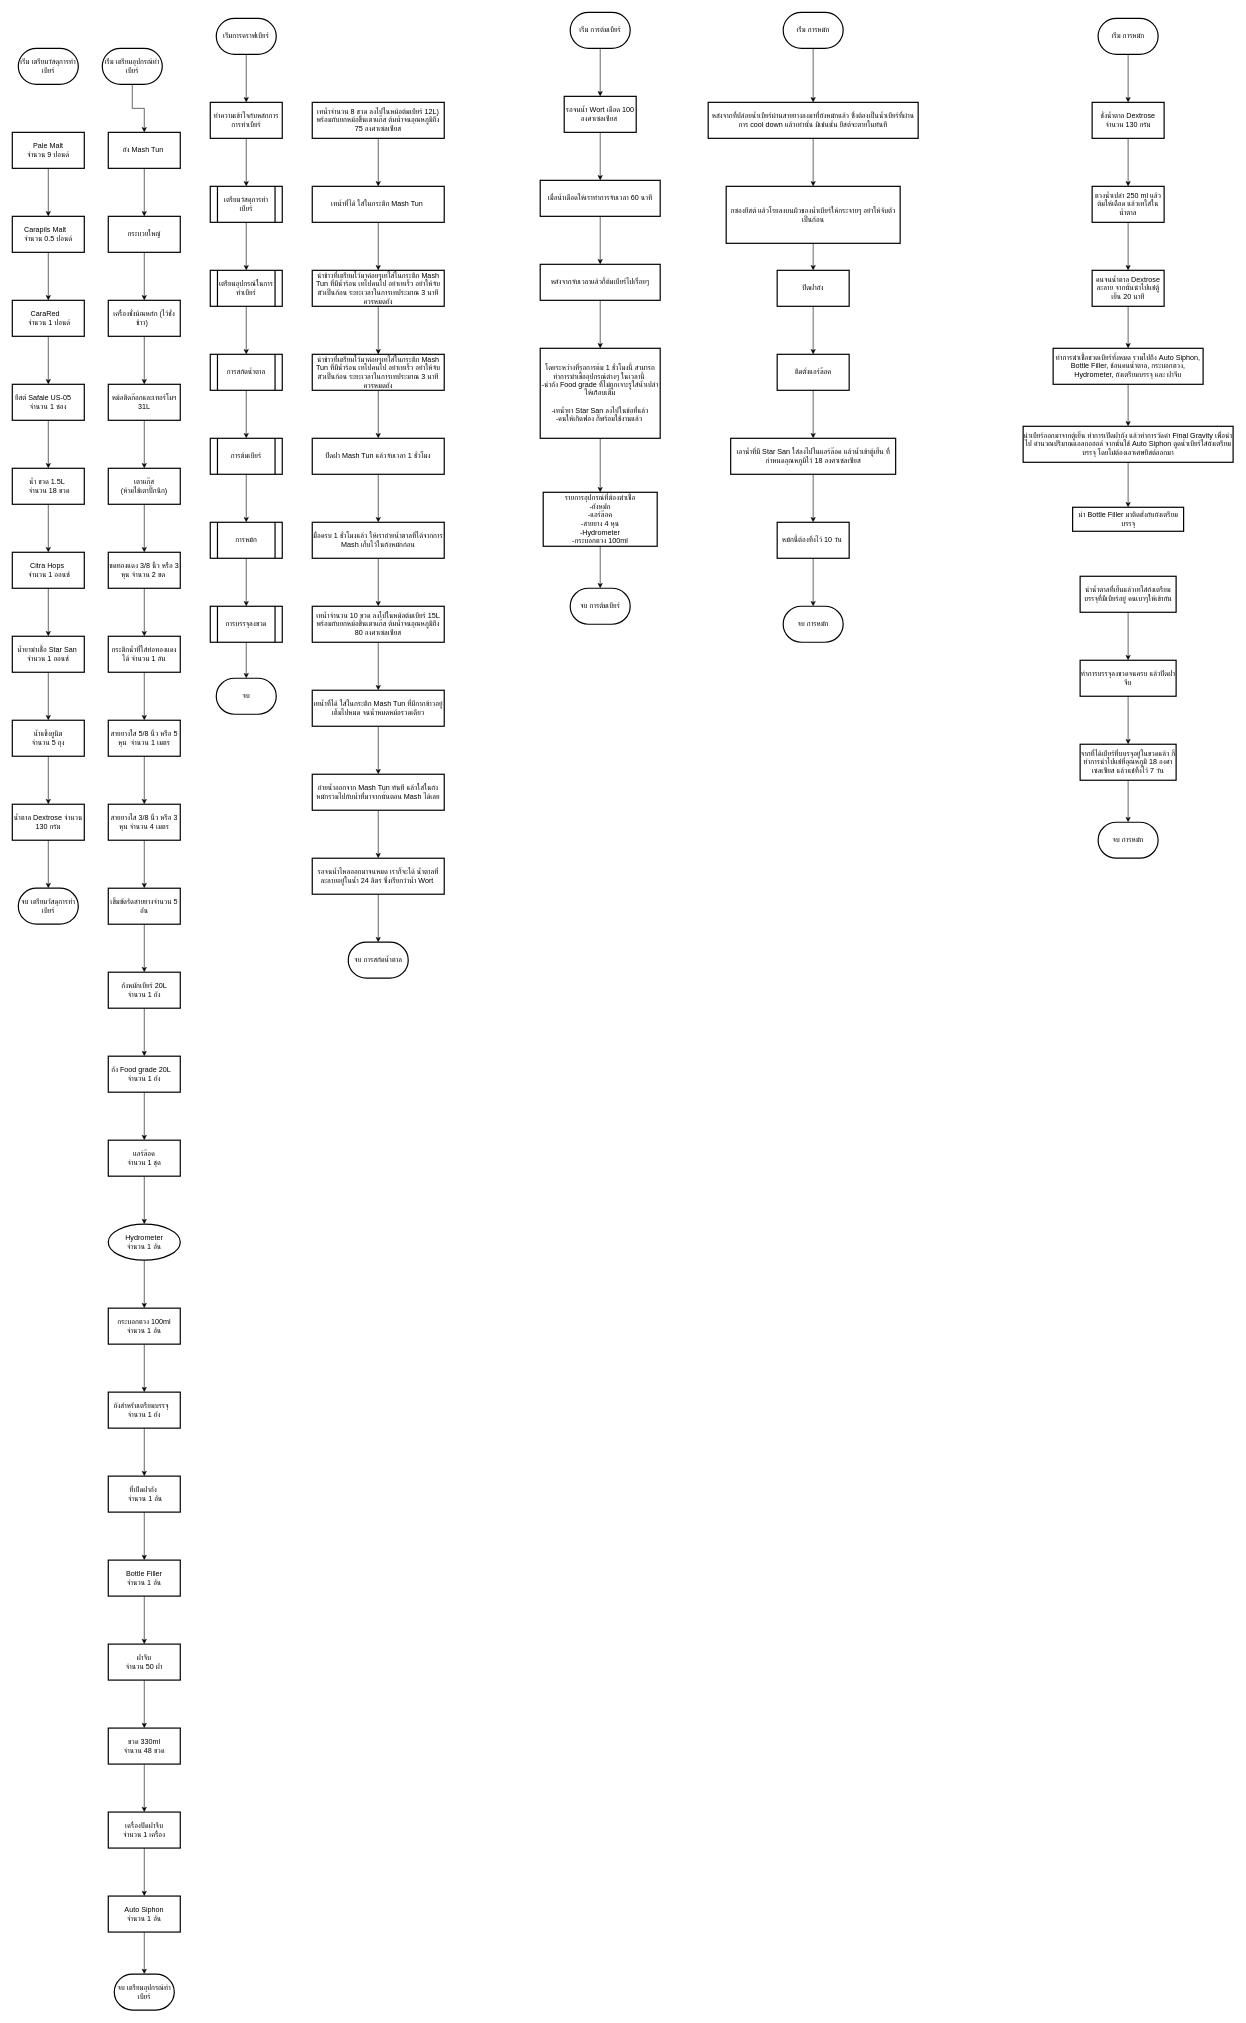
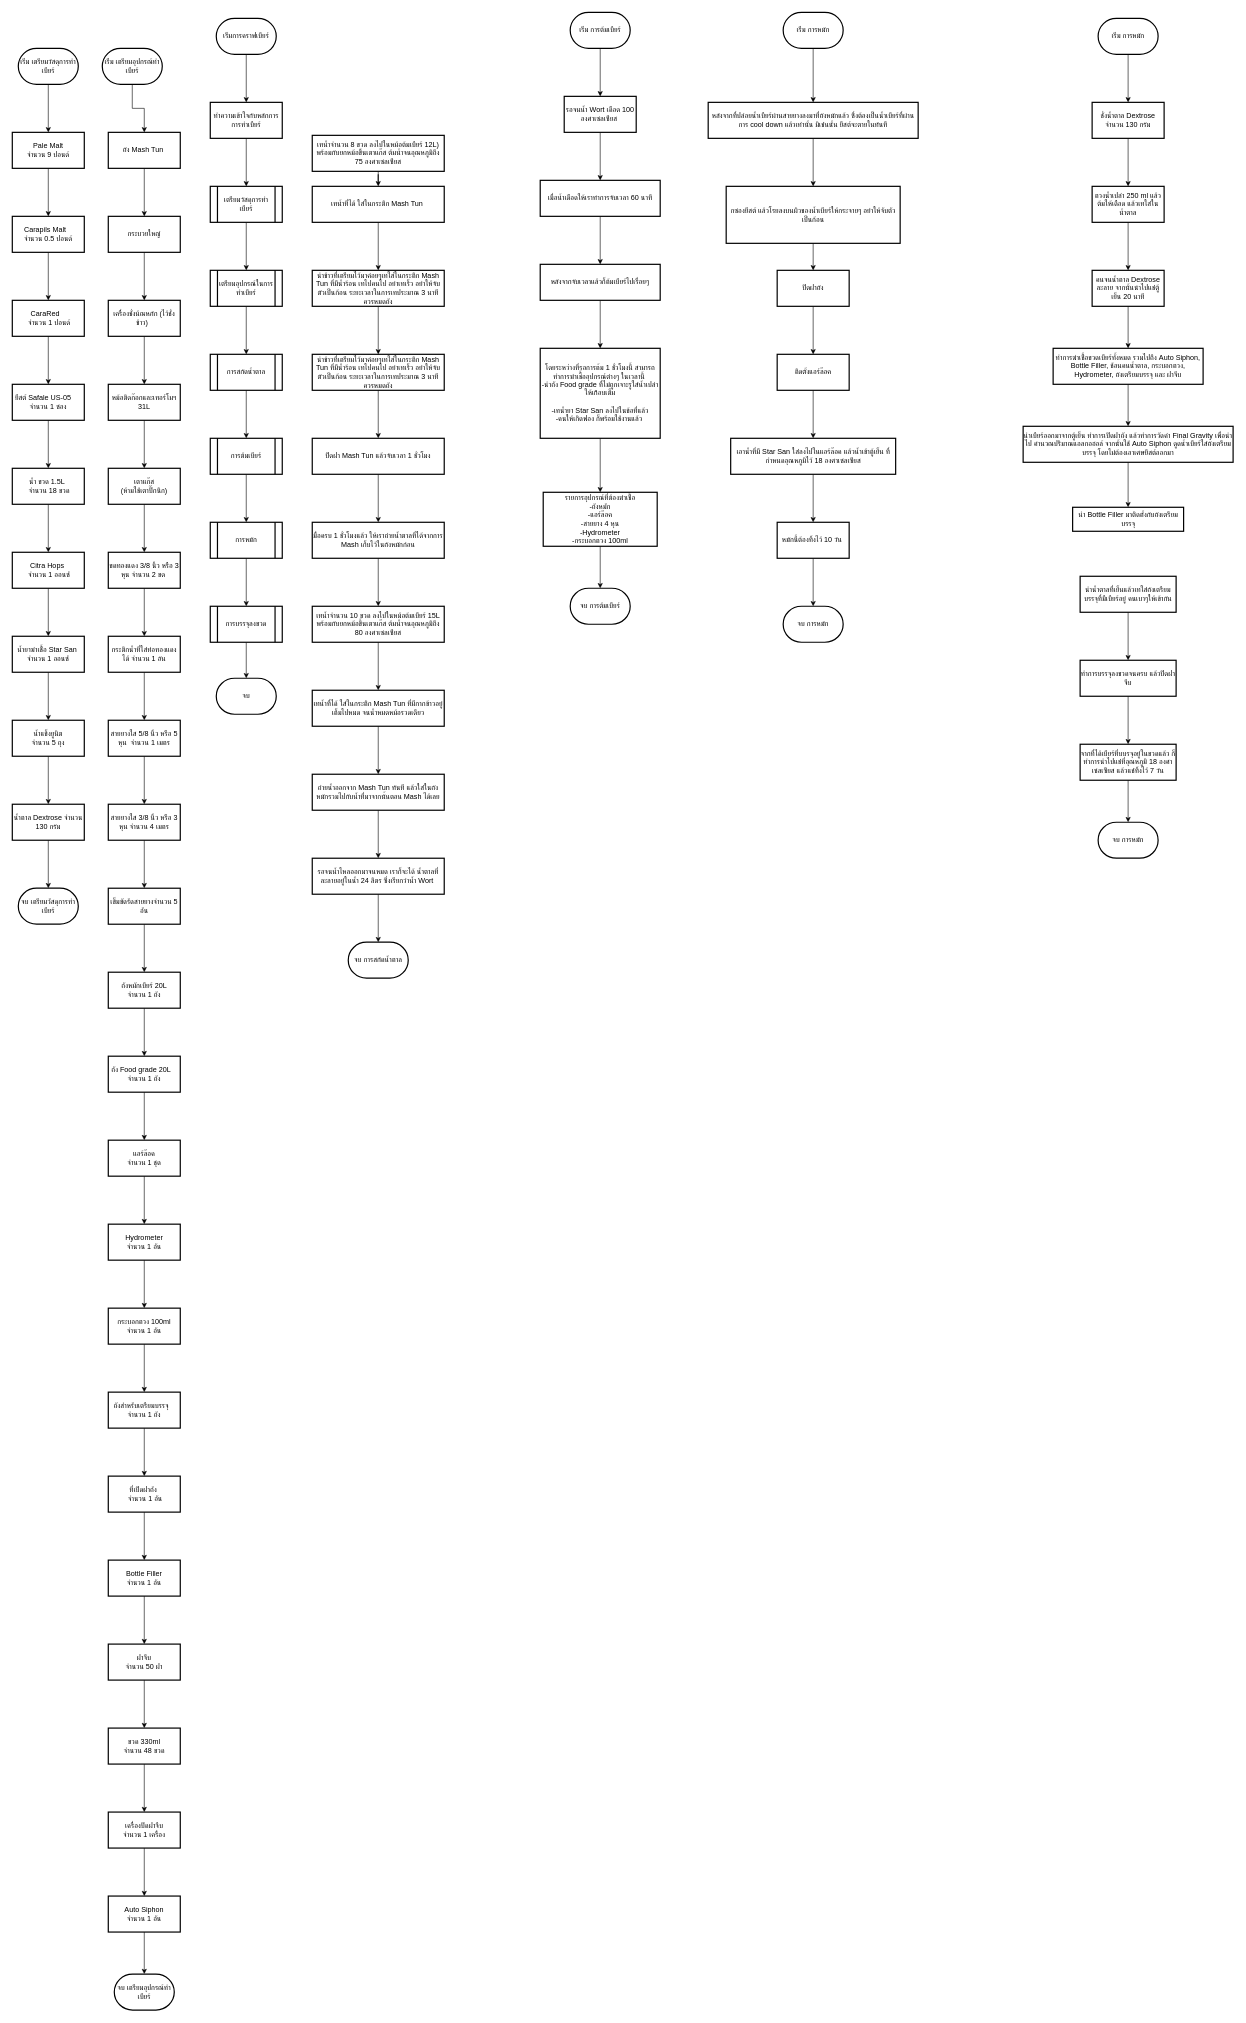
- <mxCell id="88" value="เทน้ำจำนวน 8 ขวด ลงไปในหม้อต้มเบียร์ 12L) พร้อมกับยกหม้อขึ้นเตาแก๊ส ต้มน้ำจนอุณหภูมิถึง 75 องศาเซลเซียส" style="whiteSpace=wrap;html=1;strokeWidth=2;" vertex="1" parent="1"><mxGeometry x="520" y="170" width="220" height="60" as="geometry" /></mxCell>
+ <mxCell id="88" value="เทน้ำจำนวน 8 ขวด ลงไปในหม้อต้มเบียร์ 12L) พร้อมกับยกหม้อขึ้นเตาแก๊ส ต้มน้ำจนอุณหภูมิถึง 75 องศาเซลเซียส" style="whiteSpace=wrap;html=1;strokeWidth=2;" vertex="1" parent="1"><mxGeometry x="520" y="225" width="220" height="60" as="geometry" /></mxCell>
+ <mxCell id="19" value="" style="edgeStyle=orthogonalEdgeStyle;rounded=0;orthogonalLoop=1;jettySize=auto;html=1;" edge="1" parent="1" source="20" target="22"><mxGeometry relative="1" as="geometry" /></mxCell>
- <mxCell id="69" value="Hydrometer&lt;br&gt;จำนวน 1 อัน" style="ellipse;whiteSpace=wrap;html=1;strokeWidth=2;" vertex="1" parent="1"><mxGeometry x="180" y="2040" width="120" height="60" as="geometry" /></mxCell>
+ <mxCell id="69" value="Hydrometer&lt;br&gt;จำนวน 1 อัน" style="whiteSpace=wrap;html=1;strokeWidth=2;" vertex="1" parent="1"><mxGeometry x="180" y="2040" width="120" height="60" as="geometry" /></mxCell>
